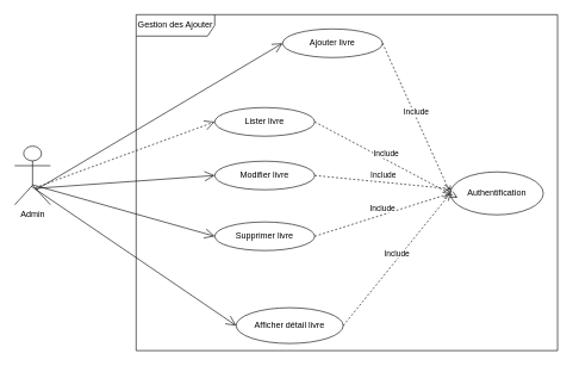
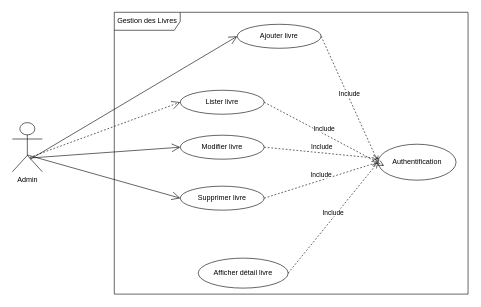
- <mxCell id="3" value="Gestion des Ajouter" style="shape=umlFrame;whiteSpace=wrap;html=1;fillColor=default;gradientColor=none;width=110;height=30;" parent="1" vertex="1"><mxGeometry x="190" y="20" width="590" height="470" as="geometry" /></mxCell>
+ <mxCell id="3" value="Gestion des Livres" style="shape=umlFrame;whiteSpace=wrap;html=1;fillColor=default;gradientColor=none;width=110;height=30;" parent="1" vertex="1"><mxGeometry x="190" y="20" width="590" height="470" as="geometry" /></mxCell>
- <mxCell id="13" value="" style="endArrow=open;endFill=1;endSize=12;html=1;rounded=0;exitX=0.46;exitY=0.683;exitDx=0;exitDy=0;exitPerimeter=0;entryX=0;entryY=0.5;entryDx=0;entryDy=0;" parent="1" source="2" target="8" edge="1"><mxGeometry width="160" relative="1" as="geometry"><mxPoint x="340" y="230" as="sourcePoint" /><mxPoint x="500" y="230" as="targetPoint" /></mxGeometry></mxCell>
